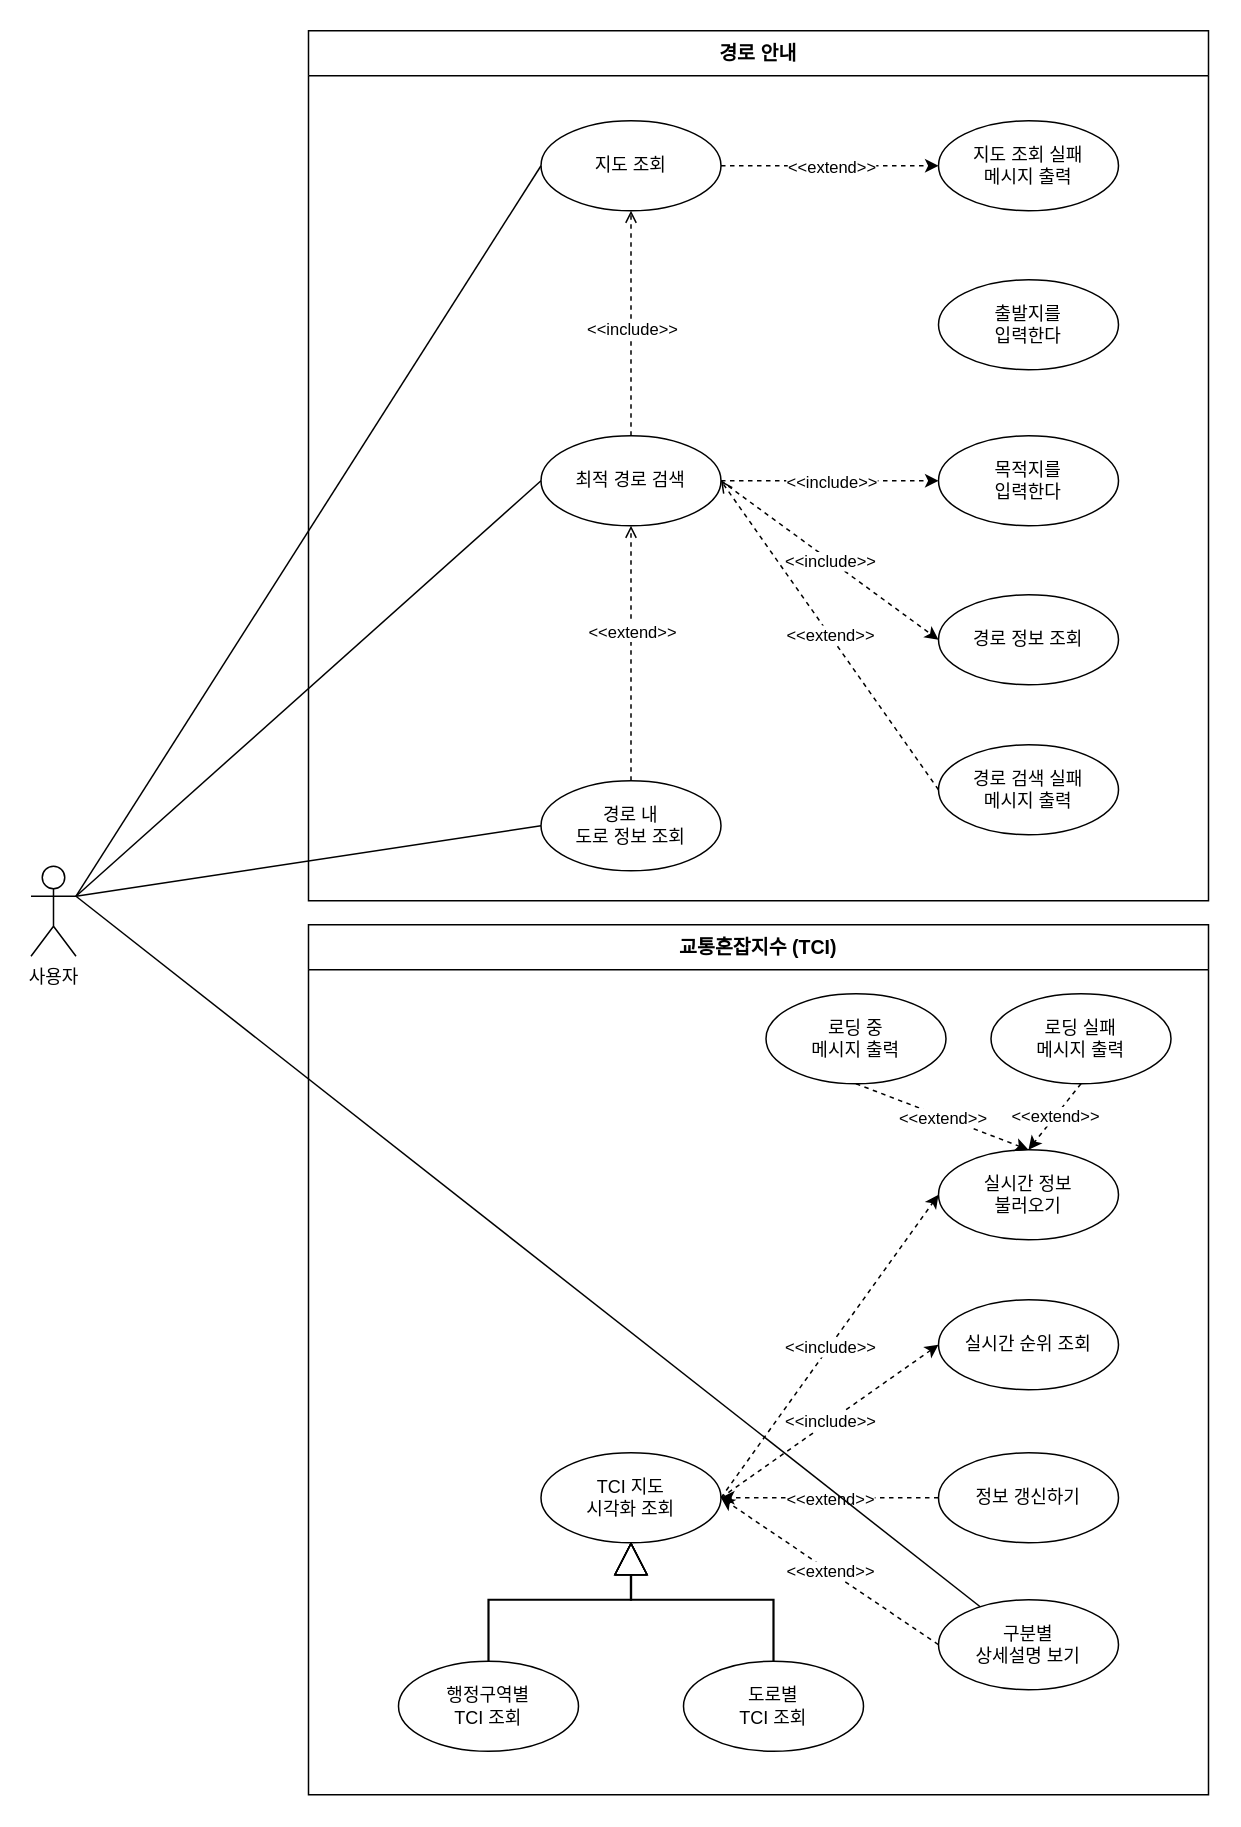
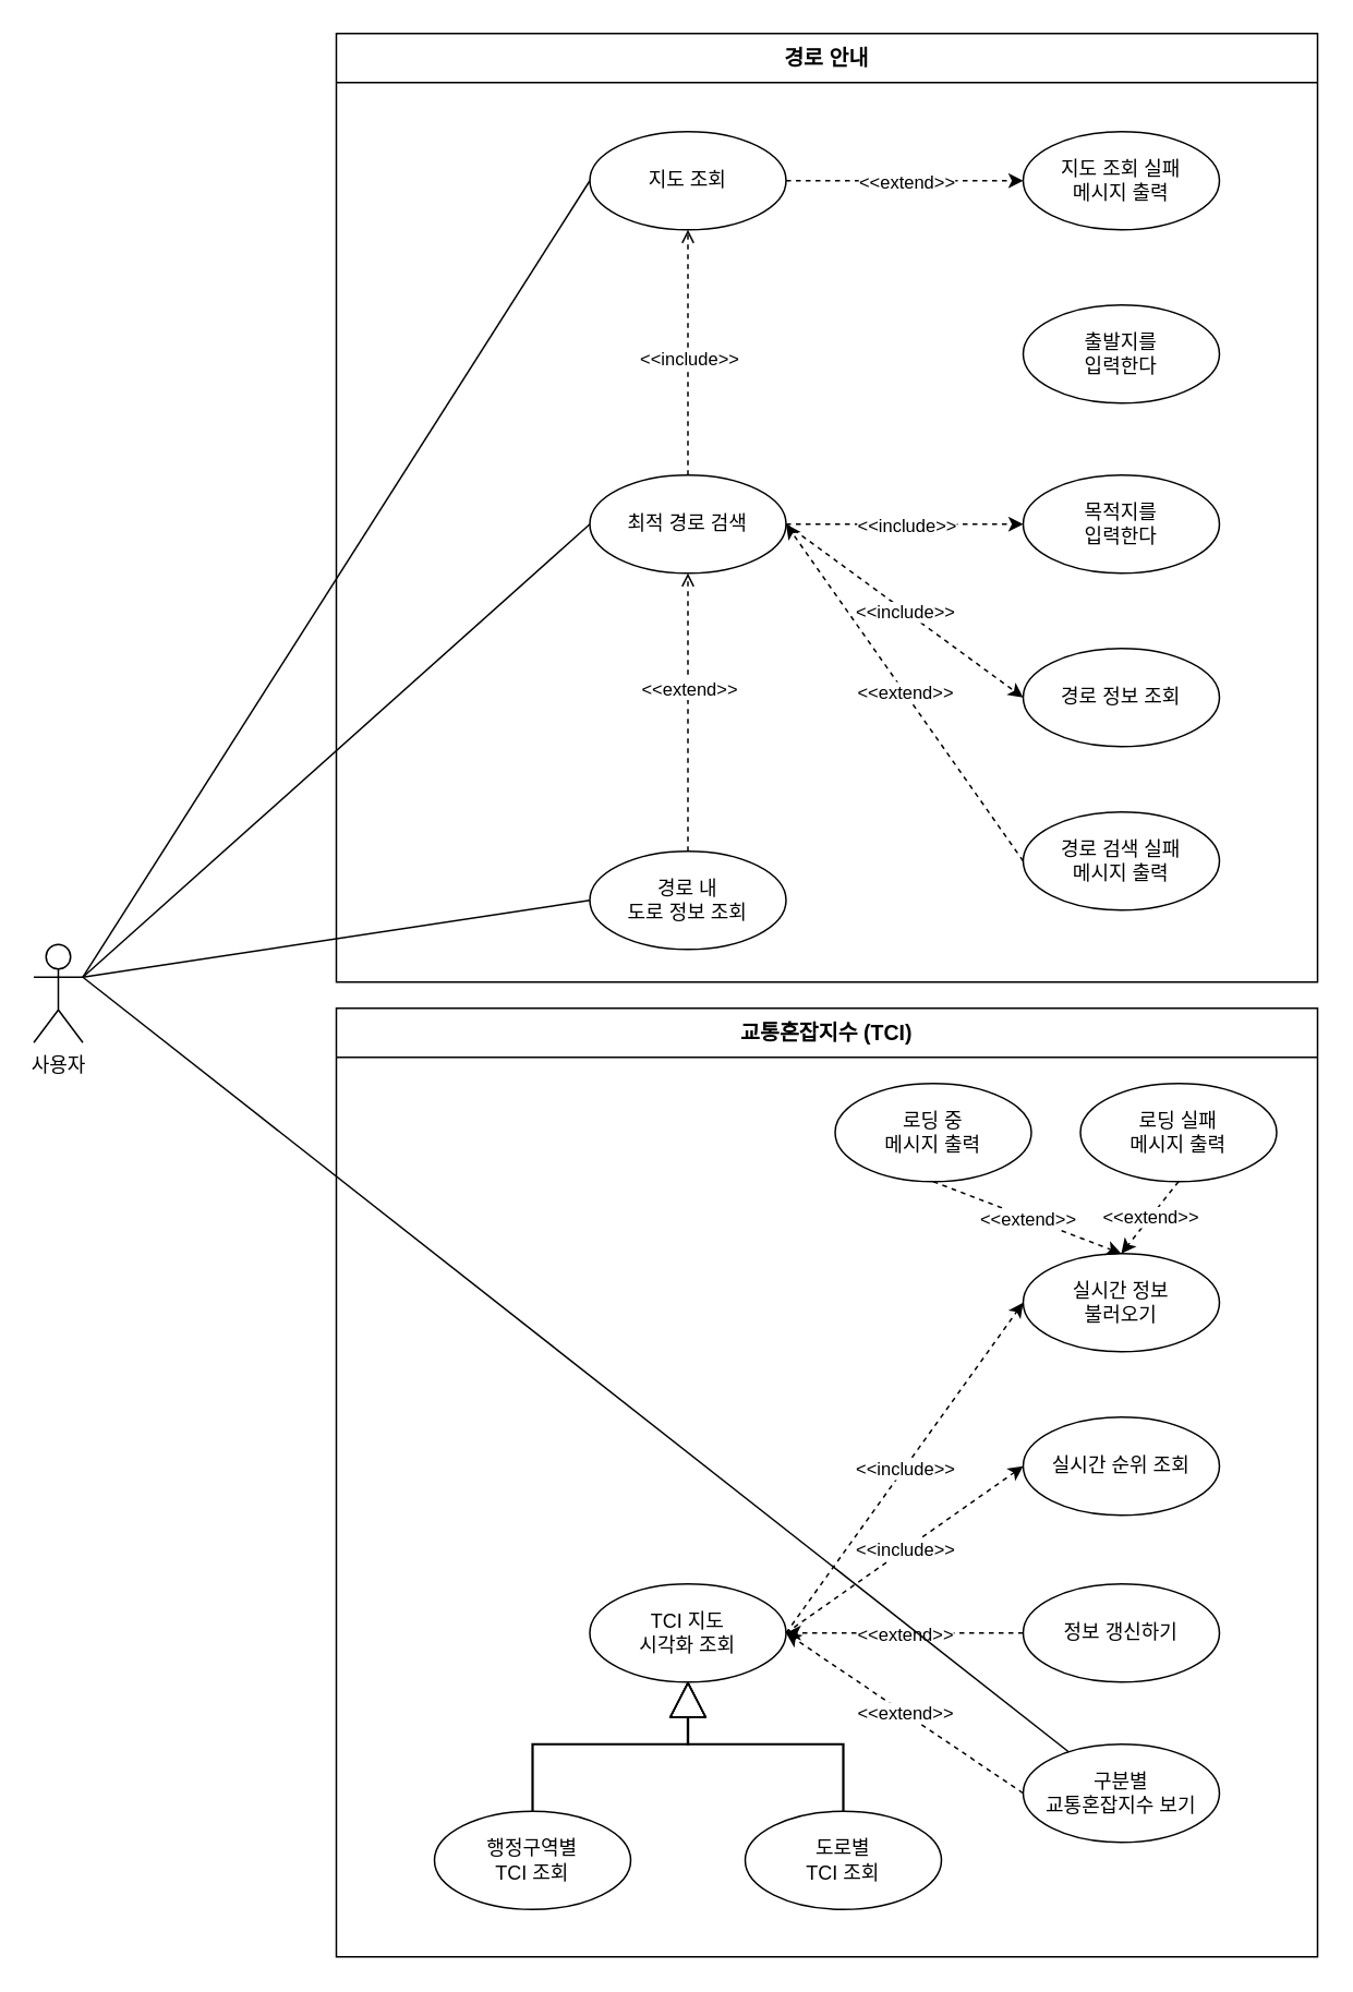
- <mxCell id="16" value="" style="endArrow=open;html=1;rounded=0;dashed=1;entryX=1;entryY=0.5;entryDx=0;entryDy=0;exitX=0;exitY=0.5;exitDx=0;exitDy=0;" edge="1" parent="2" source="10" target="4"><mxGeometry relative="1" as="geometry"><mxPoint x="402" y="218" as="sourcePoint" /><mxPoint x="300" y="560" as="targetPoint" /></mxGeometry></mxCell>
+ <mxCell id="16" value="" style="endArrow=classic;html=1;rounded=0;dashed=1;entryX=1;entryY=0.5;entryDx=0;entryDy=0;exitX=0;exitY=0.5;exitDx=0;exitDy=0;" edge="1" parent="2" source="10" target="4"><mxGeometry relative="1" as="geometry"><mxPoint x="402" y="218" as="sourcePoint" /><mxPoint x="300" y="560" as="targetPoint" /></mxGeometry></mxCell>
- <mxCell id="24" value="구분별&lt;br&gt;상세설명 보기" style="ellipse;whiteSpace=wrap;html=1;" parent="22" vertex="1"><mxGeometry x="420" y="450" width="120" height="60" as="geometry" /></mxCell>
+ <mxCell id="24" value="구분별&lt;br&gt;교통혼잡지수 보기" style="ellipse;whiteSpace=wrap;html=1;" parent="22" vertex="1"><mxGeometry x="420" y="450" width="120" height="60" as="geometry" /></mxCell>
